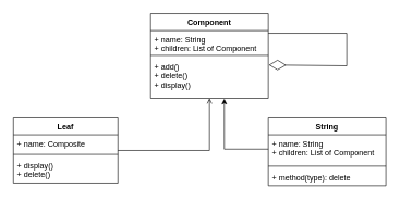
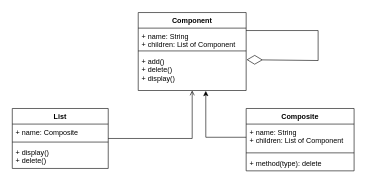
- <mxCell id="7" value="Leaf" style="swimlane;fontStyle=1;align=center;verticalAlign=top;childLayout=stackLayout;horizontal=1;startSize=26;horizontalStack=0;resizeParent=1;resizeParentMax=0;resizeLast=0;collapsible=1;marginBottom=0;" vertex="1" parent="1"><mxGeometry x="20" y="180" width="160" height="100" as="geometry" /></mxCell>
+ <mxCell id="7" value="List" style="swimlane;fontStyle=1;align=center;verticalAlign=top;childLayout=stackLayout;horizontal=1;startSize=26;horizontalStack=0;resizeParent=1;resizeParentMax=0;resizeLast=0;collapsible=1;marginBottom=0;" vertex="1" parent="1"><mxGeometry x="20" y="180" width="160" height="100" as="geometry" /></mxCell>
- <mxCell id="11" value="String" style="swimlane;fontStyle=1;align=center;verticalAlign=top;childLayout=stackLayout;horizontal=1;startSize=26;horizontalStack=0;resizeParent=1;resizeParentMax=0;resizeLast=0;collapsible=1;marginBottom=0;" vertex="1" parent="1"><mxGeometry x="410" y="180" width="180" height="104" as="geometry" /></mxCell>
+ <mxCell id="11" value="Composite" style="swimlane;fontStyle=1;align=center;verticalAlign=top;childLayout=stackLayout;horizontal=1;startSize=26;horizontalStack=0;resizeParent=1;resizeParentMax=0;resizeLast=0;collapsible=1;marginBottom=0;" vertex="1" parent="1"><mxGeometry x="410" y="180" width="180" height="104" as="geometry" /></mxCell>
